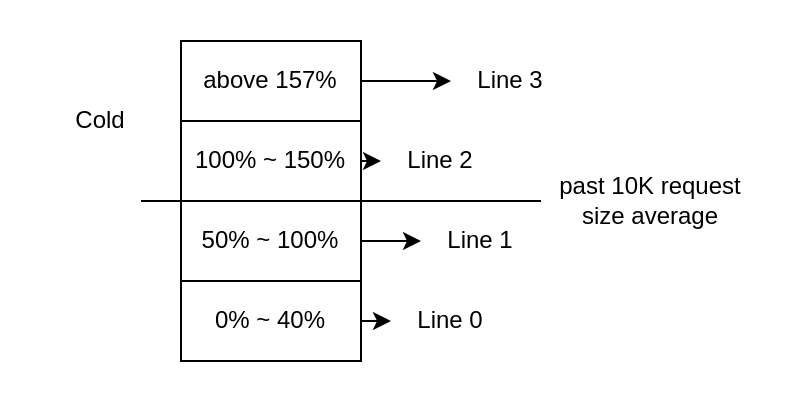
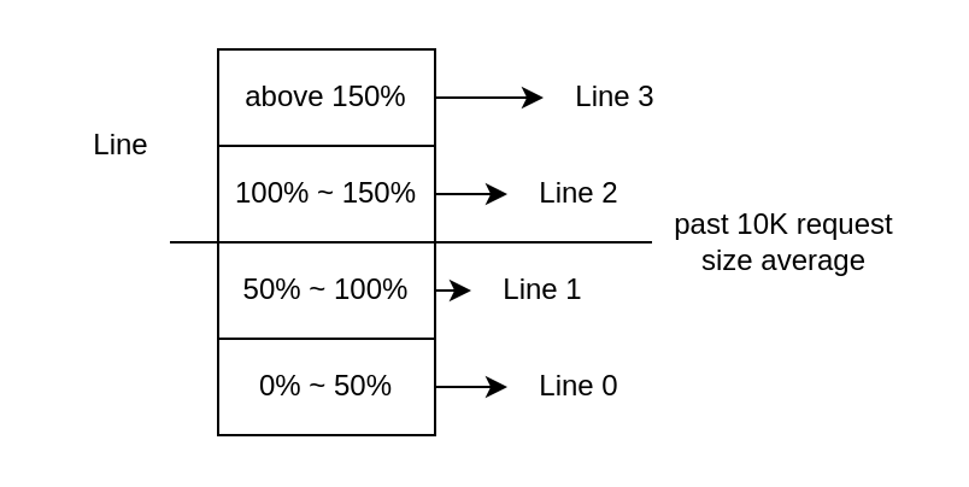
- <mxCell id="4" value="above 157%" style="shape=partialRectangle;html=1;whiteSpace=wrap;connectable=0;fillColor=none;top=0;left=0;bottom=0;right=0;overflow=hidden;" parent="3" vertex="1"><mxGeometry width="90" height="40" as="geometry"><mxRectangle width="90" height="40" as="alternateBounds" /></mxGeometry></mxCell>
+ <mxCell id="4" value="above 150%" style="shape=partialRectangle;html=1;whiteSpace=wrap;connectable=0;fillColor=none;top=0;left=0;bottom=0;right=0;overflow=hidden;" parent="3" vertex="1"><mxGeometry width="90" height="40" as="geometry"><mxRectangle width="90" height="40" as="alternateBounds" /></mxGeometry></mxCell>
- <mxCell id="11" value="Cold" style="text;html=1;strokeColor=none;fillColor=none;align=center;verticalAlign=middle;whiteSpace=wrap;rounded=0;" parent="1" vertex="1"><mxGeometry x="20" y="45" width="60" height="30" as="geometry" /></mxCell>
+ <mxCell id="11" value="Line" style="text;html=1;strokeColor=none;fillColor=none;align=center;verticalAlign=middle;whiteSpace=wrap;rounded=0;" parent="1" vertex="1"><mxGeometry x="20" y="45" width="60" height="30" as="geometry" /></mxCell>
- <mxCell id="16" value="Line 2" style="text;html=1;strokeColor=none;fillColor=none;align=center;verticalAlign=middle;whiteSpace=wrap;rounded=0;" vertex="1" parent="1"><mxGeometry x="190" y="65" width="60" height="30" as="geometry" /></mxCell>
+ <mxCell id="16" value="Line 2" style="text;html=1;strokeColor=none;fillColor=none;align=center;verticalAlign=middle;whiteSpace=wrap;rounded=0;" vertex="1" parent="1"><mxGeometry x="210" y="65" width="60" height="30" as="geometry" /></mxCell>
- <mxCell id="14" value="Line 1" style="text;html=1;strokeColor=none;fillColor=none;align=center;verticalAlign=middle;whiteSpace=wrap;rounded=0;" vertex="1" parent="1"><mxGeometry x="210" y="105" width="60" height="30" as="geometry" /></mxCell>
+ <mxCell id="14" value="Line 1" style="text;html=1;strokeColor=none;fillColor=none;align=center;verticalAlign=middle;whiteSpace=wrap;rounded=0;" vertex="1" parent="1"><mxGeometry x="195" y="105" width="60" height="30" as="geometry" /></mxCell>
- <mxCell id="10" value="0% ~ 40%" style="shape=partialRectangle;html=1;whiteSpace=wrap;connectable=0;fillColor=none;top=0;left=0;bottom=0;right=0;overflow=hidden;" parent="9" vertex="1"><mxGeometry width="90" height="40" as="geometry"><mxRectangle width="90" height="40" as="alternateBounds" /></mxGeometry></mxCell>
+ <mxCell id="10" value="0% ~ 50%" style="shape=partialRectangle;html=1;whiteSpace=wrap;connectable=0;fillColor=none;top=0;left=0;bottom=0;right=0;overflow=hidden;" parent="9" vertex="1"><mxGeometry width="90" height="40" as="geometry"><mxRectangle width="90" height="40" as="alternateBounds" /></mxGeometry></mxCell>
- <mxCell id="15" value="Line 0" style="text;html=1;strokeColor=none;fillColor=none;align=center;verticalAlign=middle;whiteSpace=wrap;rounded=0;" vertex="1" parent="1"><mxGeometry x="195" y="145" width="60" height="30" as="geometry" /></mxCell>
+ <mxCell id="15" value="Line 0" style="text;html=1;strokeColor=none;fillColor=none;align=center;verticalAlign=middle;whiteSpace=wrap;rounded=0;" vertex="1" parent="1"><mxGeometry x="210" y="145" width="60" height="30" as="geometry" /></mxCell>
